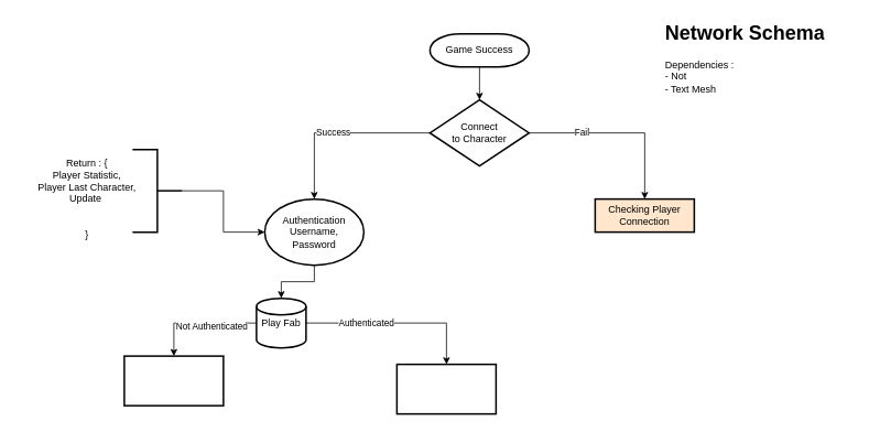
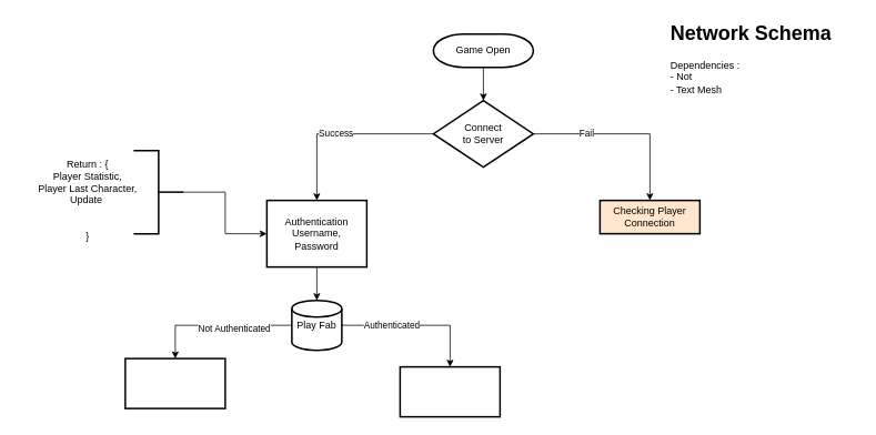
- <mxCell id="4" value="Game Success" style="strokeWidth=2;html=1;shape=mxgraph.flowchart.terminator;whiteSpace=wrap;" vertex="1" parent="1"><mxGeometry x="520" y="40" width="120" height="40" as="geometry" /></mxCell>
+ <mxCell id="4" value="Game Open" style="strokeWidth=2;html=1;shape=mxgraph.flowchart.terminator;whiteSpace=wrap;" vertex="1" parent="1"><mxGeometry x="520" y="40" width="120" height="40" as="geometry" /></mxCell>
- <mxCell id="9" value="Connect&lt;br&gt;to Character" style="strokeWidth=2;html=1;shape=mxgraph.flowchart.decision;whiteSpace=wrap;" vertex="1" parent="1"><mxGeometry x="520" y="120" width="120" height="80" as="geometry" /></mxCell>
+ <mxCell id="9" value="Connect&lt;br&gt;to Server" style="strokeWidth=2;html=1;shape=mxgraph.flowchart.decision;whiteSpace=wrap;" vertex="1" parent="1"><mxGeometry x="520" y="120" width="120" height="80" as="geometry" /></mxCell>
- <mxCell id="11" value="Authentication&lt;br&gt;Username,&lt;br&gt;Password" style="ellipse;whiteSpace=wrap;html=1;strokeWidth=2;" vertex="1" parent="1"><mxGeometry y="240" width="120" height="80" as="geometry" x="320" /></mxCell>
+ <mxCell id="11" value="Authentication&lt;br&gt;Username,&lt;br&gt;Password" style="whiteSpace=wrap;html=1;strokeWidth=2;" vertex="1" parent="1"><mxGeometry y="240" width="120" height="80" as="geometry" x="320" /></mxCell>
- <mxCell id="17" value="Play Fab" style="strokeWidth=2;html=1;shape=mxgraph.flowchart.database;whiteSpace=wrap;" vertex="1" parent="1"><mxGeometry x="310" y="360" width="60" height="60" as="geometry" /></mxCell>
+ <mxCell id="17" value="Play Fab" style="strokeWidth=2;html=1;shape=mxgraph.flowchart.database;whiteSpace=wrap;" vertex="1" parent="1"><mxGeometry x="350" y="360" width="60" height="60" as="geometry" /></mxCell>
